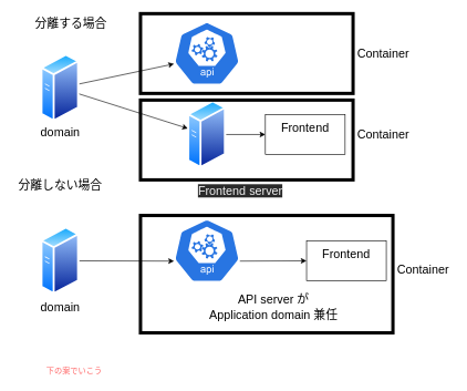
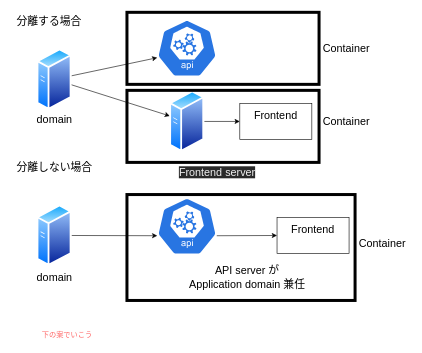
- <mxCell id="24" value="分離する場合" style="text;html=1;align=center;verticalAlign=middle;resizable=0;points=[];autosize=1;strokeColor=none;fillColor=none;fontSize=18;" parent="1" vertex="1"><mxGeometry x="46" y="20" width="120" height="30" as="geometry" /></mxCell>
+ <mxCell id="24" value="分離する場合" style="text;html=1;align=center;verticalAlign=middle;resizable=0;points=[];autosize=1;strokeColor=none;fillColor=none;fontSize=18;" parent="1" vertex="1"><mxGeometry x="21" y="20" width="120" height="30" as="geometry" /></mxCell>
